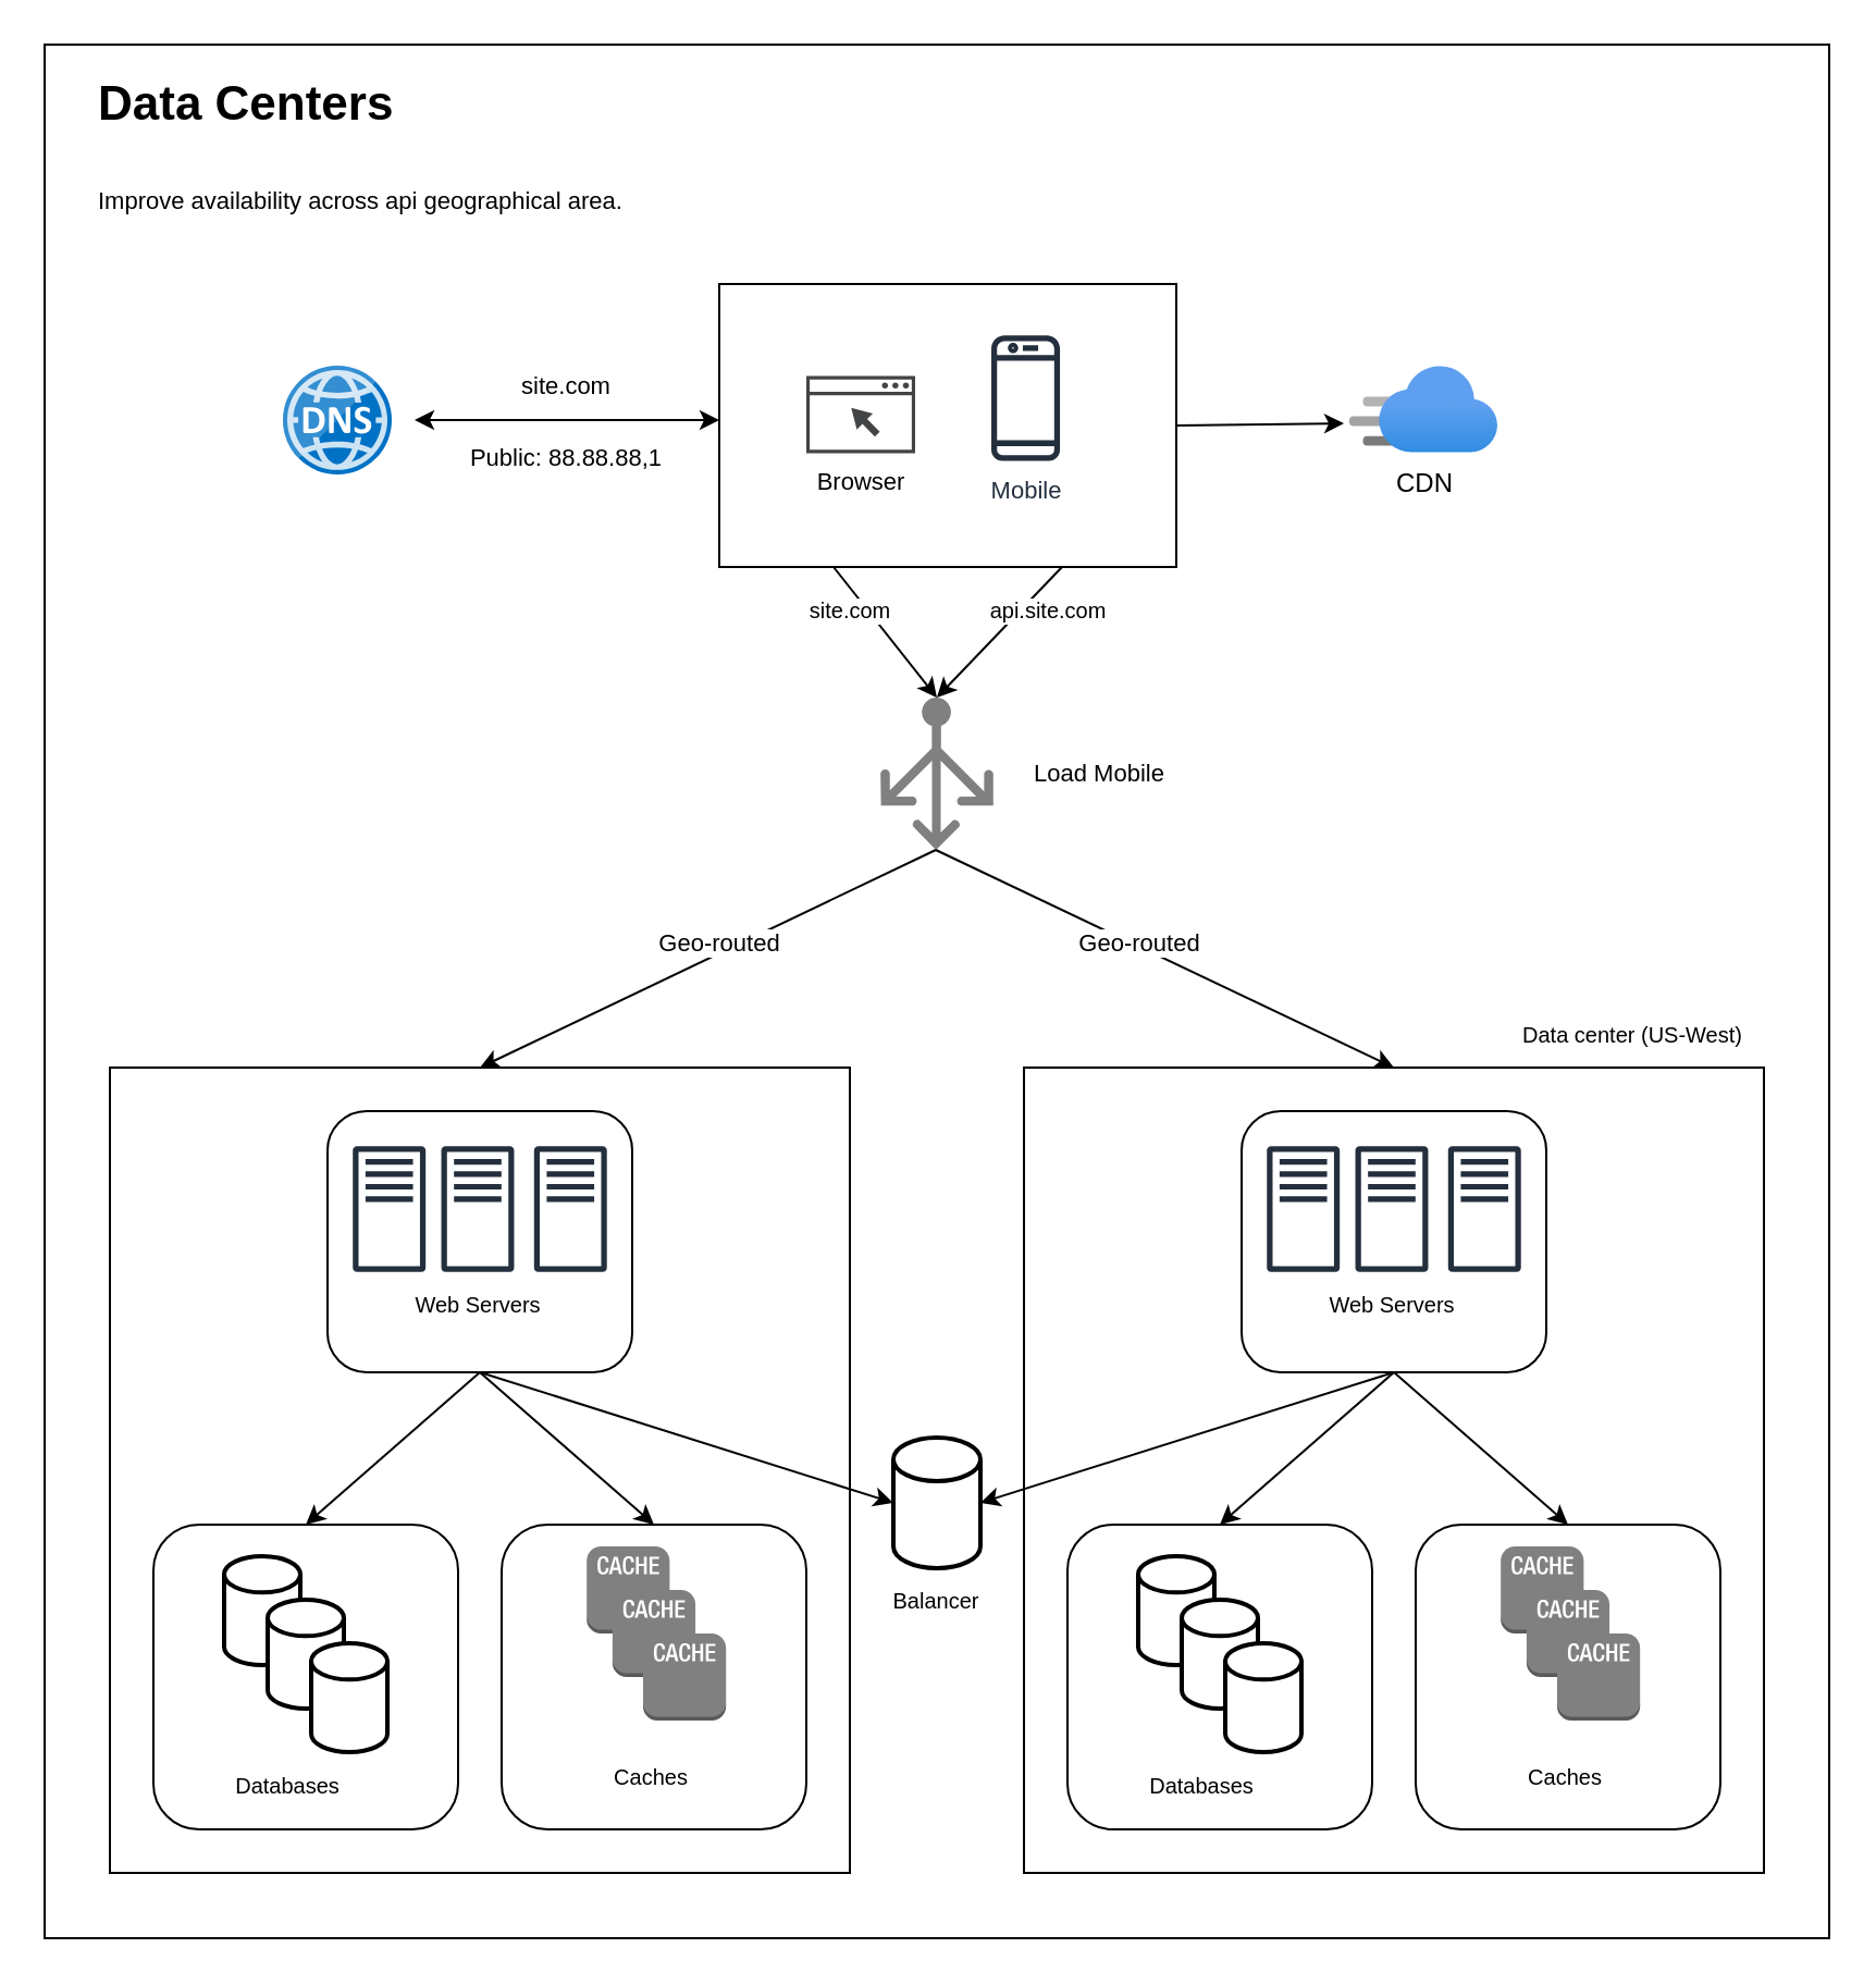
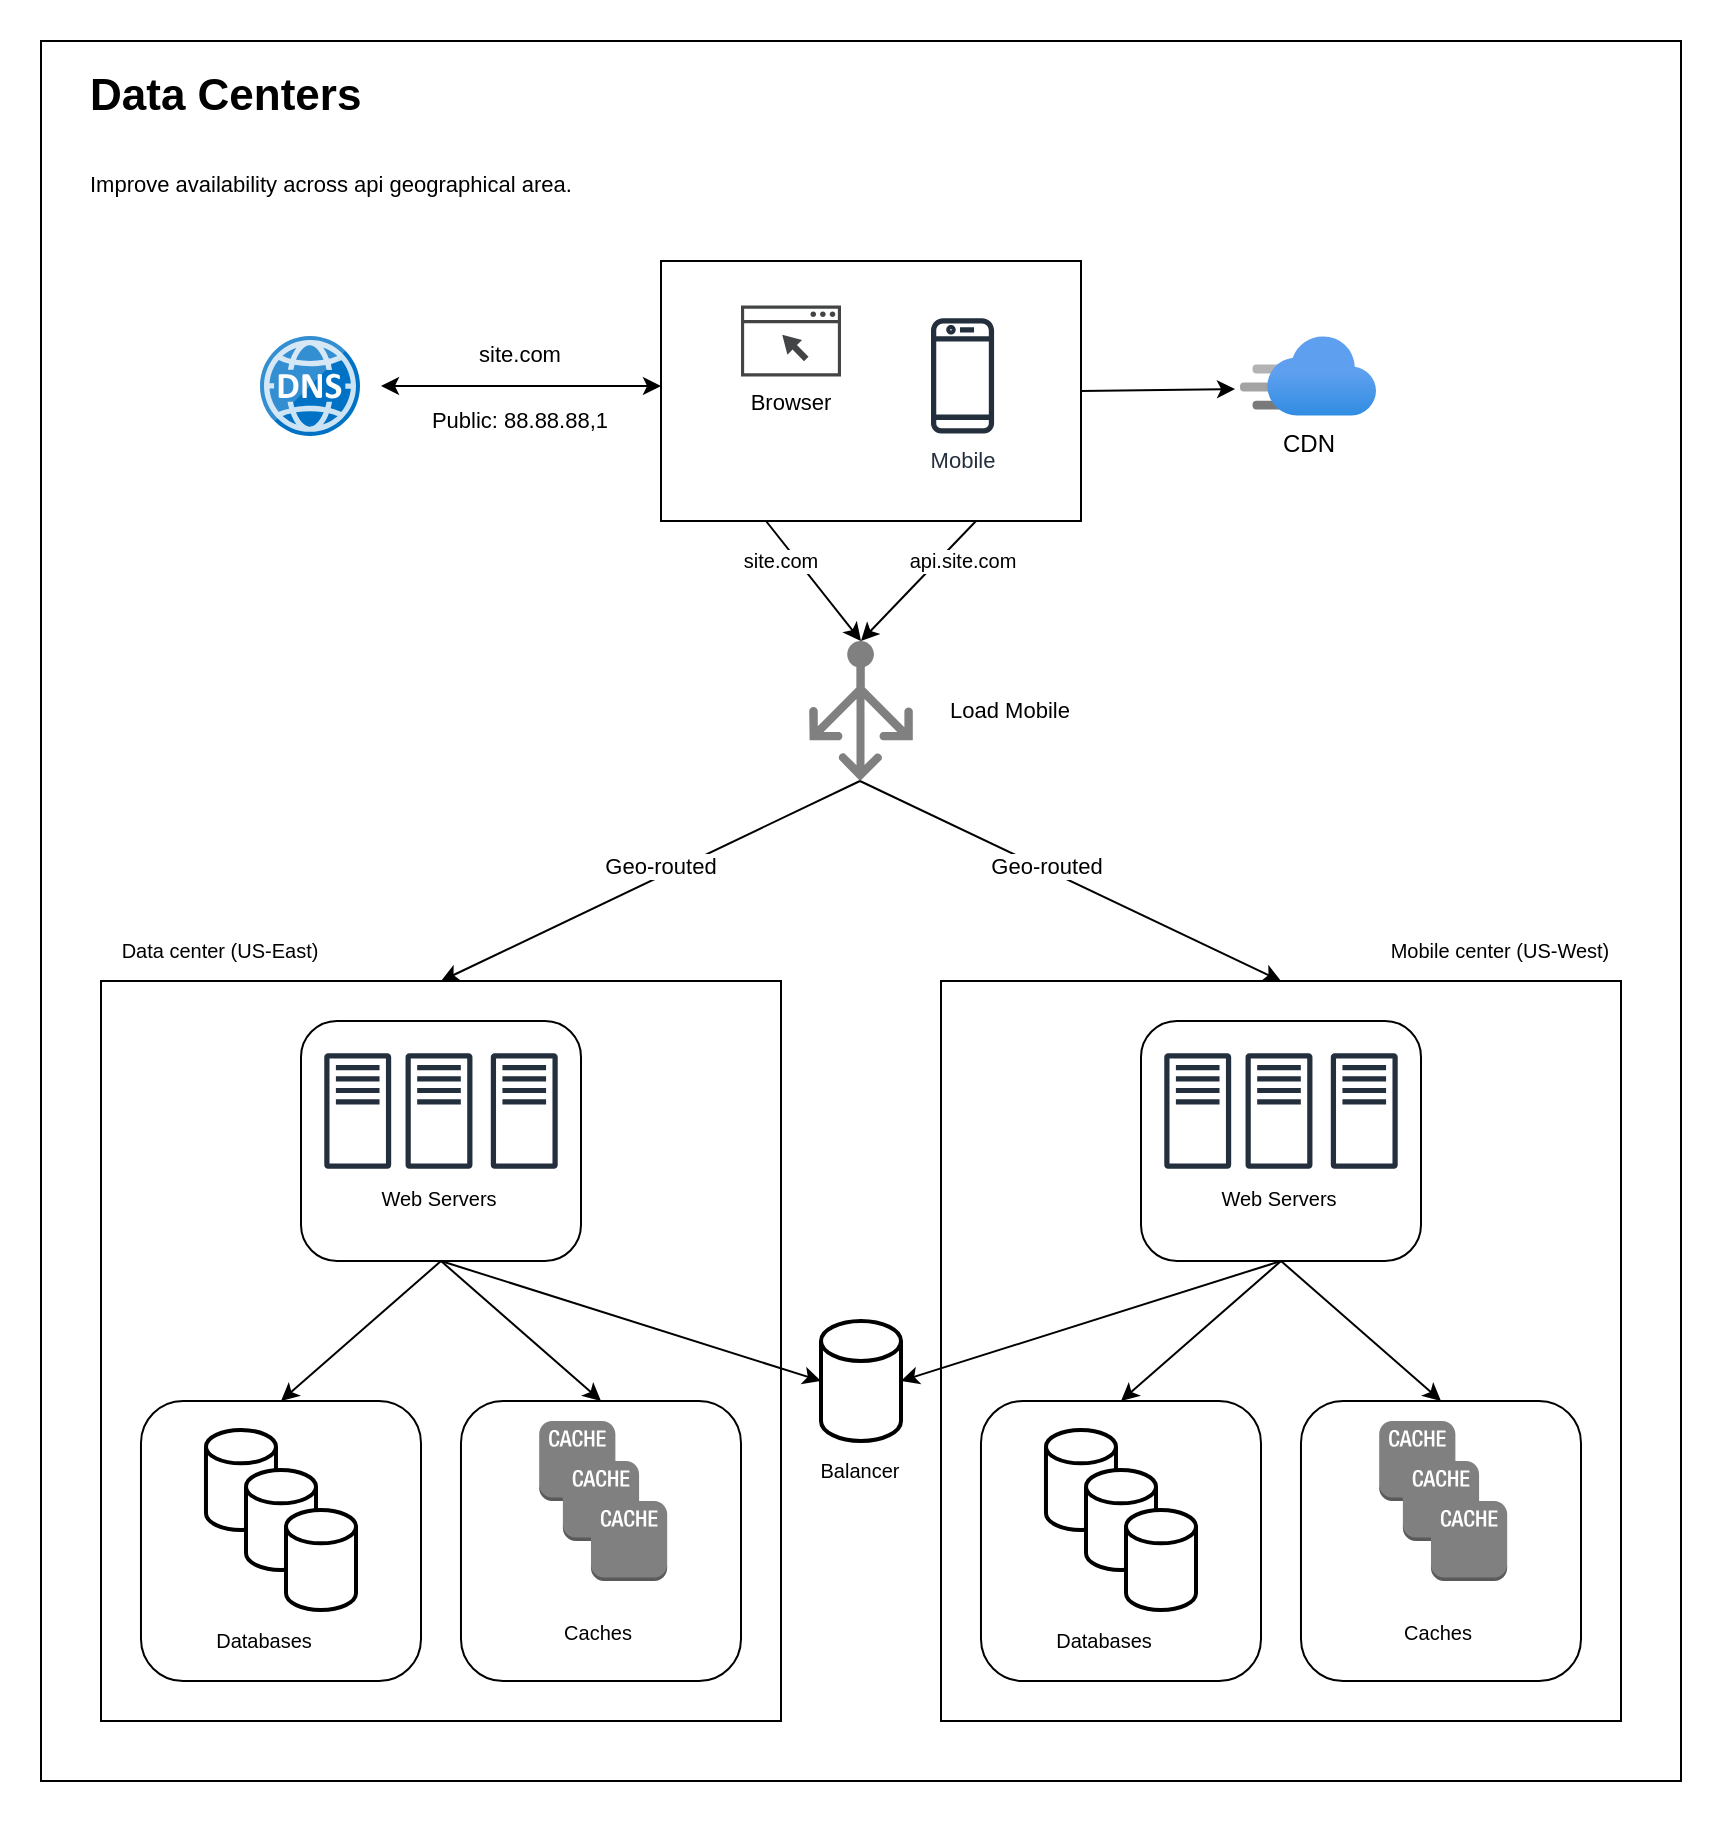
- <mxCell id="8" value="Mobile" style="sketch=0;outlineConnect=0;fontColor=#232F3E;gradientColor=none;fillColor=#232F3D;strokeColor=none;dashed=0;verticalLabelPosition=bottom;verticalAlign=top;align=center;html=1;fontSize=11;fontStyle=0;aspect=fixed;pointerEvents=1;shape=mxgraph.aws4.mobile_client;" parent="6" vertex="1"><mxGeometry x="125" y="22.44" width="31.54" height="60" as="geometry" /></mxCell>
+ <mxCell id="8" value="Mobile" style="sketch=0;outlineConnect=0;fontColor=#232F3E;gradientColor=none;fillColor=#232F3D;strokeColor=none;dashed=0;verticalLabelPosition=bottom;verticalAlign=top;align=center;html=1;fontSize=11;fontStyle=0;aspect=fixed;pointerEvents=1;shape=mxgraph.aws4.mobile_client;" parent="6" vertex="1"><mxGeometry x="135" y="27.44" width="31.54" height="60" as="geometry" /></mxCell>
- <mxCell id="9" value="Browser" style="sketch=0;pointerEvents=1;shadow=0;dashed=0;html=1;strokeColor=none;fillColor=#434445;aspect=fixed;labelPosition=center;verticalLabelPosition=bottom;verticalAlign=top;align=center;outlineConnect=0;shape=mxgraph.vvd.web_browser;fontSize=11;" parent="6" vertex="1"><mxGeometry x="40" y="42.25" width="50" height="35.5" as="geometry" /></mxCell>
+ <mxCell id="9" value="Browser" style="sketch=0;pointerEvents=1;shadow=0;dashed=0;html=1;strokeColor=none;fillColor=#434445;aspect=fixed;labelPosition=center;verticalLabelPosition=bottom;verticalAlign=top;align=center;outlineConnect=0;shape=mxgraph.vvd.web_browser;fontSize=11;" parent="6" vertex="1"><mxGeometry x="40" y="22.25" width="50" height="35.5" as="geometry" /></mxCell>
+ <mxCell id="76" value="Data center (US-East)" style="text;html=1;strokeColor=none;fillColor=none;align=center;verticalAlign=middle;whiteSpace=wrap;rounded=0;sketch=0;fontSize=10;" vertex="1" parent="51"><mxGeometry width="120" height="30" as="geometry" /></mxCell>
- <mxCell id="26" value="Data center (US-West)" style="text;html=1;strokeColor=none;fillColor=none;align=center;verticalAlign=middle;whiteSpace=wrap;rounded=0;sketch=0;fontSize=10;" vertex="1" parent="25"><mxGeometry x="220" width="120" height="30" as="geometry" /></mxCell>
+ <mxCell id="26" value="Mobile center (US-West)" style="text;html=1;strokeColor=none;fillColor=none;align=center;verticalAlign=middle;whiteSpace=wrap;rounded=0;sketch=0;fontSize=10;" vertex="1" parent="25"><mxGeometry x="220" width="120" height="30" as="geometry" /></mxCell>
